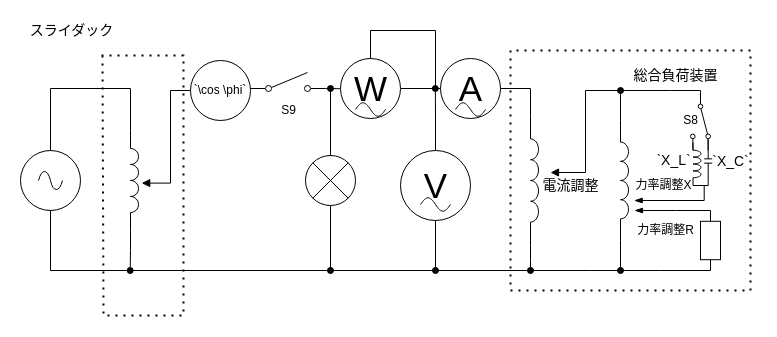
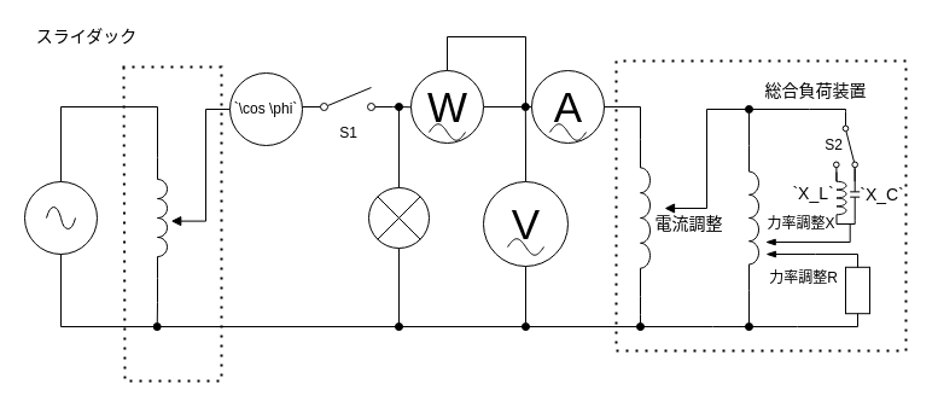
- <mxCell id="44" value="S9" style="text;html=1;align=center;verticalAlign=middle;resizable=0;points=[];autosize=1;strokeColor=none;fillColor=none;fontSize=12;" parent="1" vertex="1"><mxGeometry x="272.5" y="100" width="30" height="20" as="geometry" /></mxCell>
+ <mxCell id="44" value="S1" style="text;html=1;align=center;verticalAlign=middle;resizable=0;points=[];autosize=1;strokeColor=none;fillColor=none;fontSize=12;" parent="1" vertex="1"><mxGeometry x="272.5" y="100" width="30" height="20" as="geometry" /></mxCell>
- <mxCell id="43" value="S8" style="text;html=1;align=center;verticalAlign=middle;resizable=0;points=[];autosize=1;strokeColor=none;fillColor=none;fontSize=12;" parent="1" vertex="1"><mxGeometry x="675" y="110" width="30" height="20" as="geometry" /></mxCell>
+ <mxCell id="43" value="S2" style="text;html=1;align=center;verticalAlign=middle;resizable=0;points=[];autosize=1;strokeColor=none;fillColor=none;fontSize=12;" parent="1" vertex="1"><mxGeometry x="675" y="110" width="30" height="20" as="geometry" /></mxCell>
